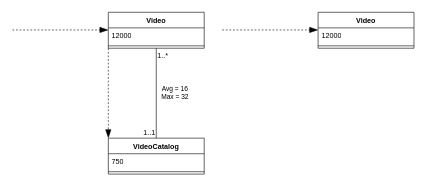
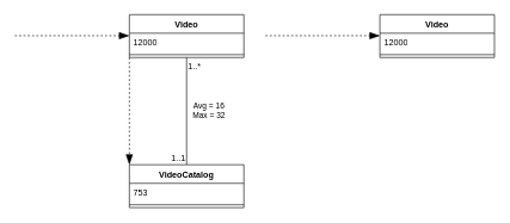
- <mxCell id="10" value="750" style="text;strokeColor=none;fillColor=none;align=left;verticalAlign=top;spacingLeft=4;spacingRight=4;overflow=hidden;rotatable=0;points=[[0,0.5],[1,0.5]];portConstraint=eastwest;whiteSpace=wrap;html=1;" parent="9" vertex="1"><mxGeometry y="26" width="160" height="26" as="geometry" /></mxCell>
+ <mxCell id="10" value="753" style="text;strokeColor=none;fillColor=none;align=left;verticalAlign=top;spacingLeft=4;spacingRight=4;overflow=hidden;rotatable=0;points=[[0,0.5],[1,0.5]];portConstraint=eastwest;whiteSpace=wrap;html=1;" parent="9" vertex="1"><mxGeometry y="26" width="160" height="26" as="geometry" /></mxCell>
